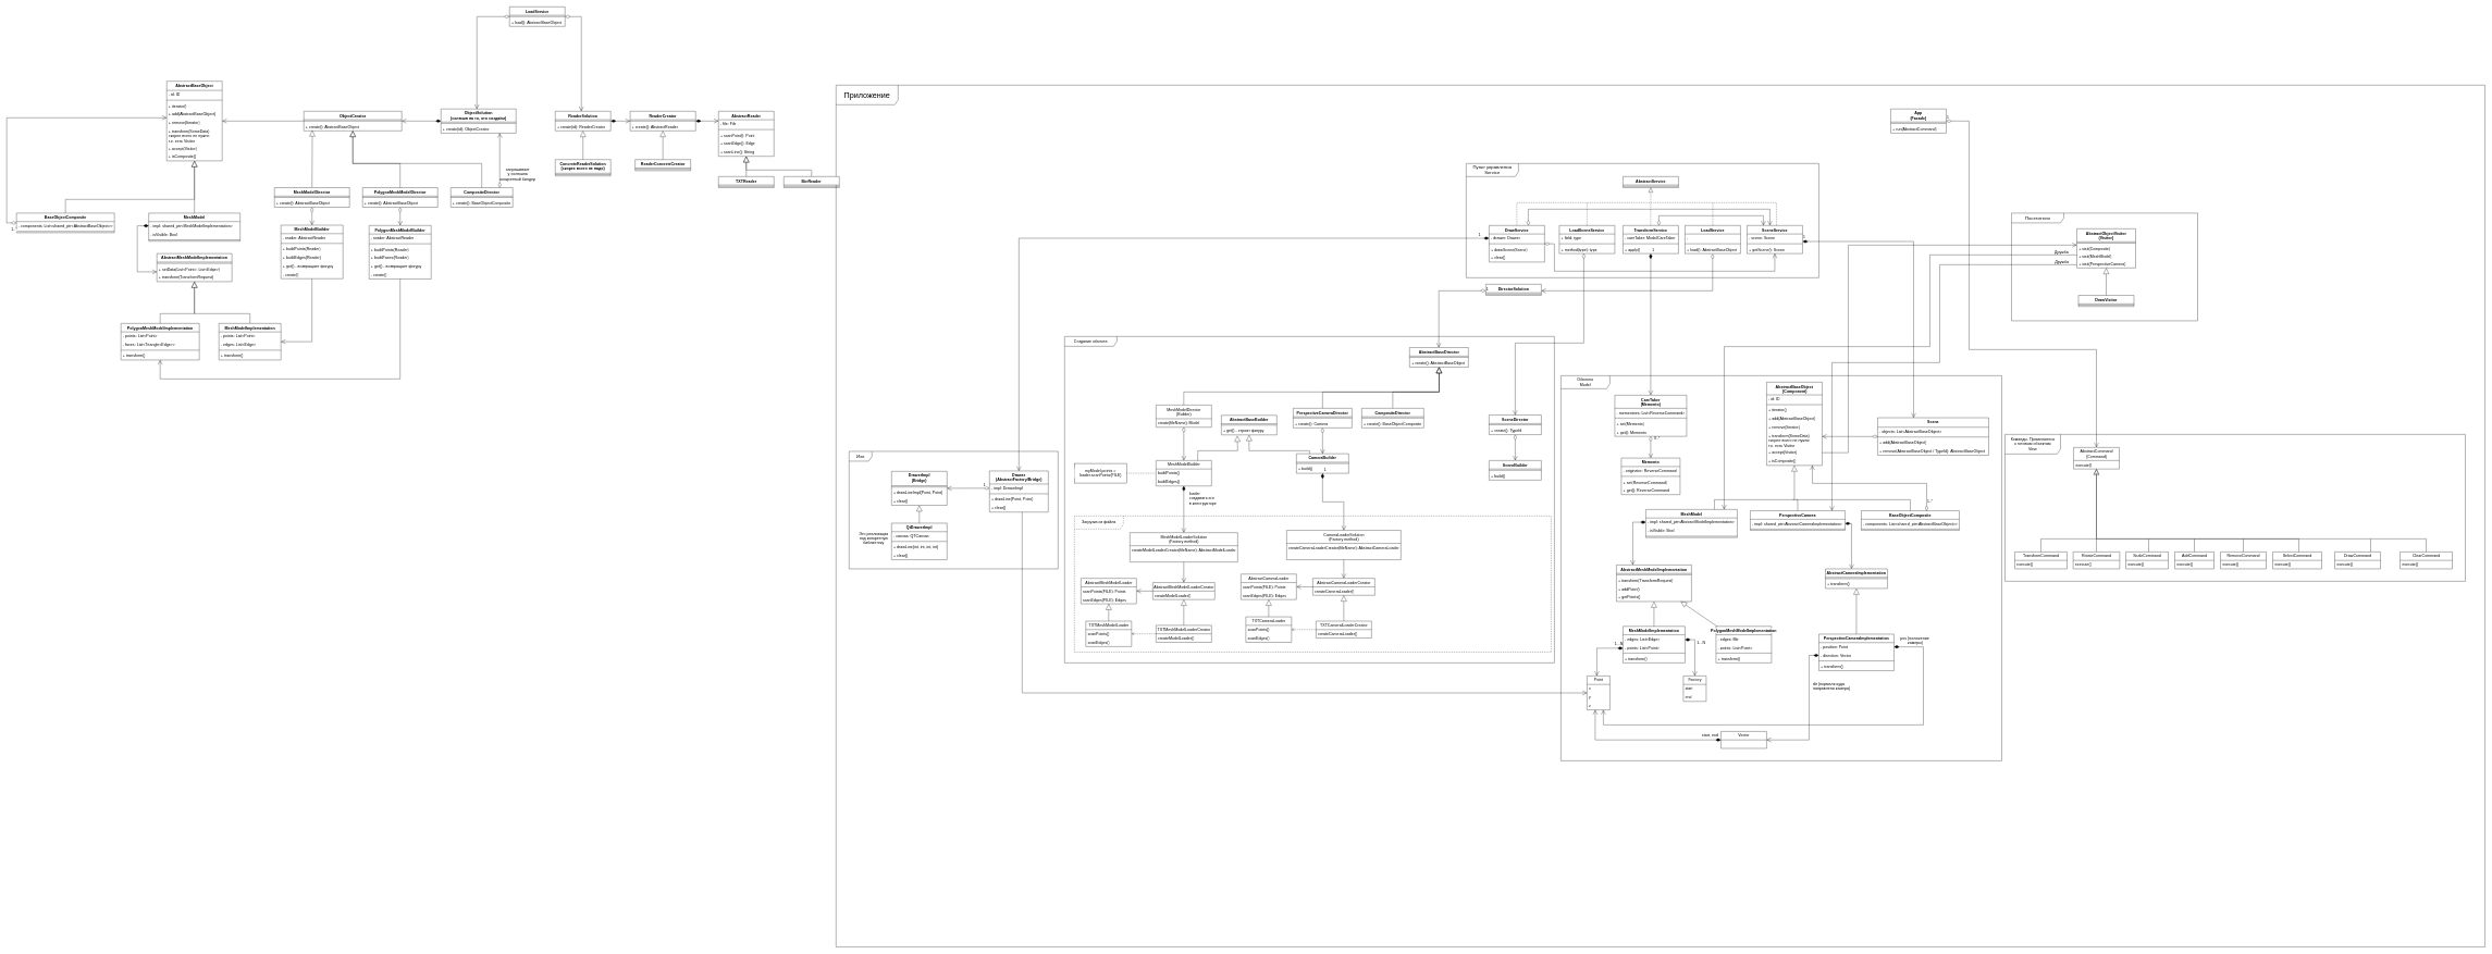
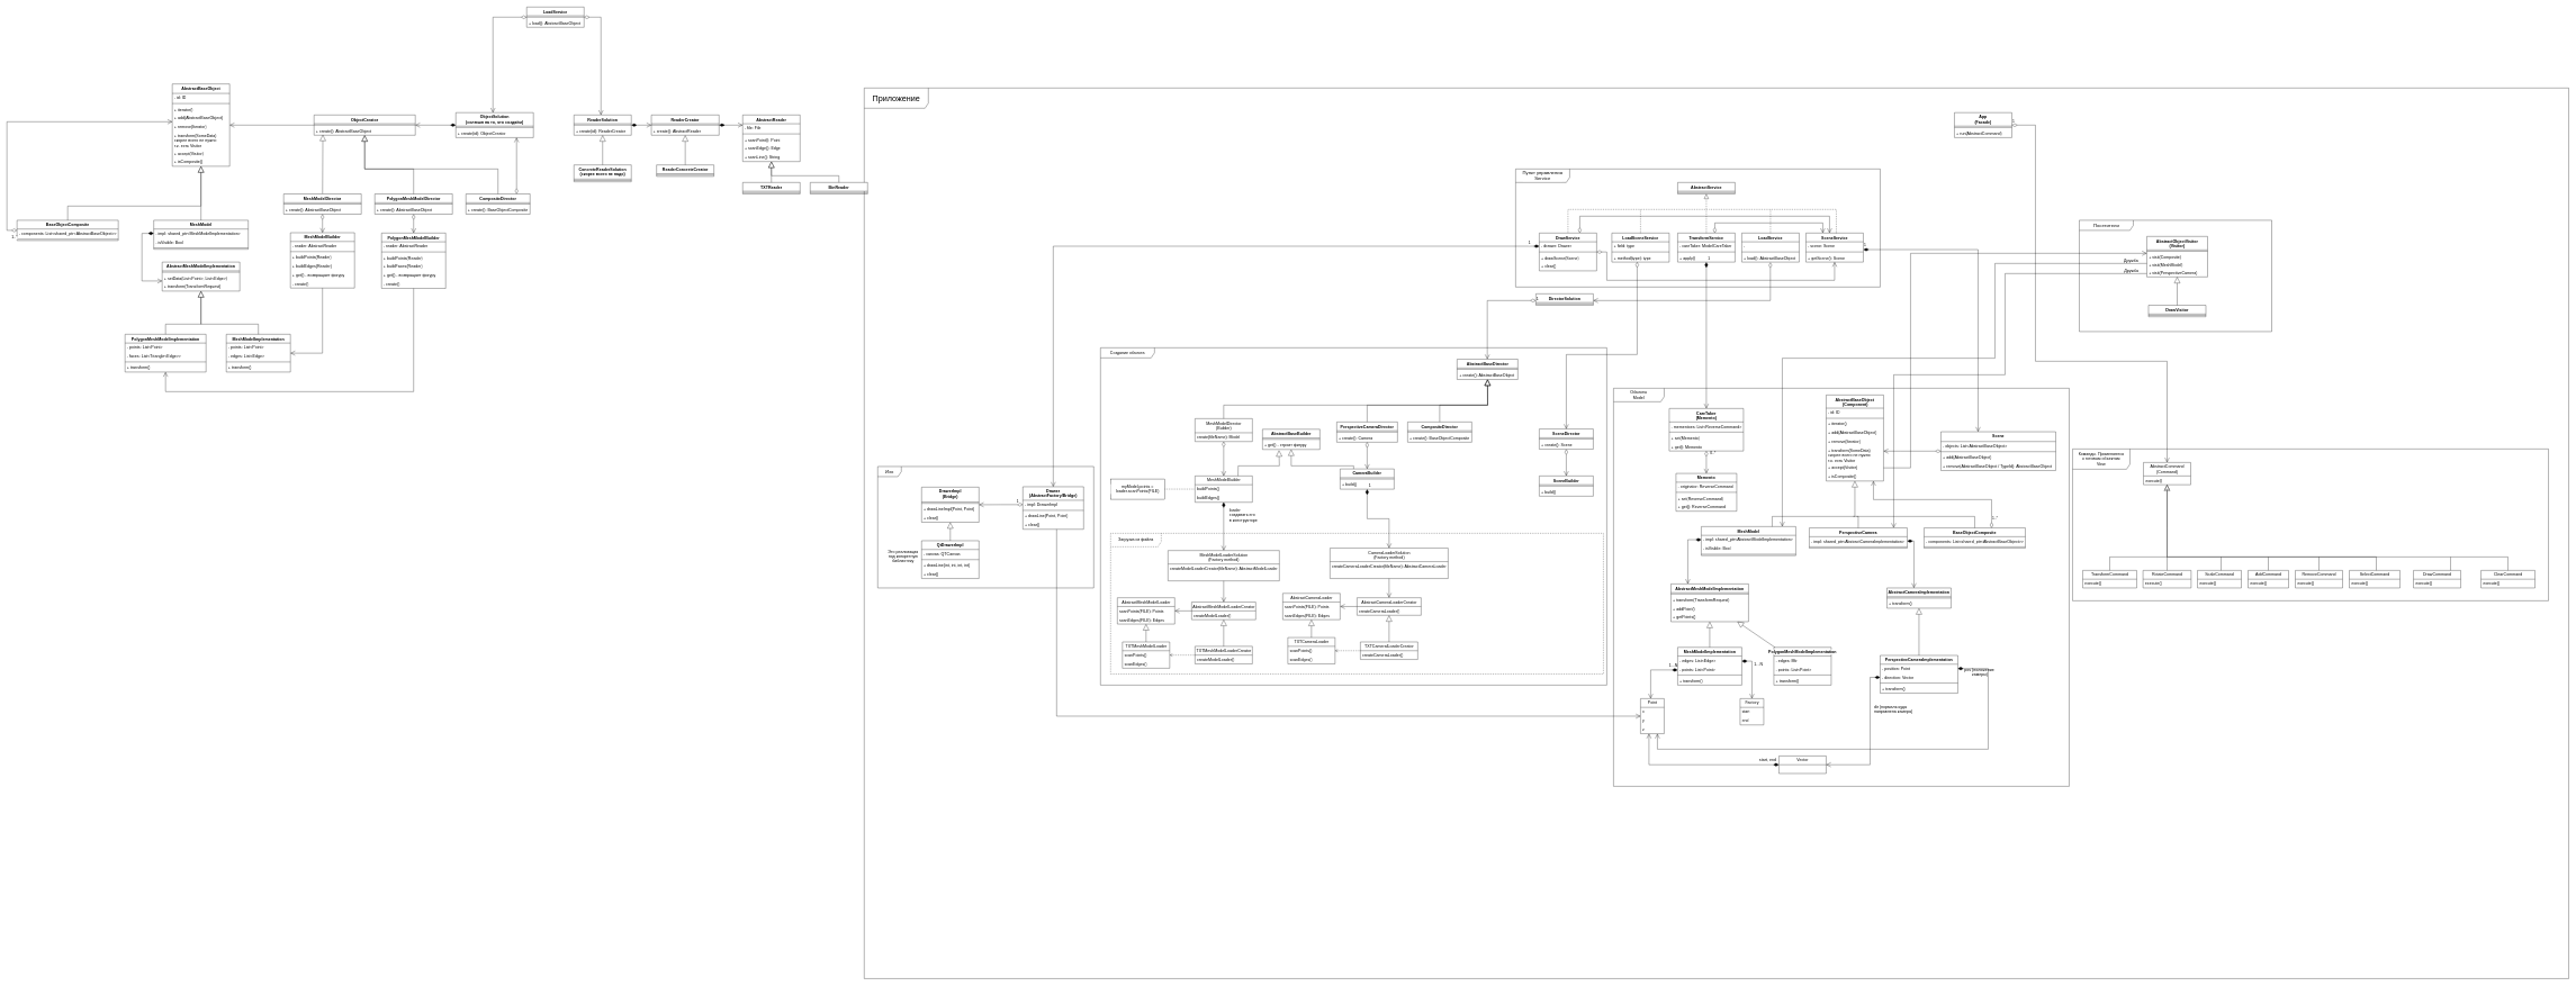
- <mxCell id="365" value="запрашивает&lt;div&gt;у солюшна&lt;/div&gt;&lt;div&gt;конкретный билдер&lt;/div&gt;" style="text;html=1;align=center;verticalAlign=middle;resizable=0;points=[];autosize=1;strokeColor=none;fillColor=none;" parent="1" vertex="1"><mxGeometry x="1520" y="503" width="130" height="60" as="geometry" /></mxCell>
- <mxCell id="179" value="&lt;div style=&quot;text-align: center;&quot;&gt;&lt;span style=&quot;font-size: 12px; background-color: light-dark(#ffffff, var(--ge-dark-color, #121212)); color: light-dark(rgb(0, 0, 0), rgb(255, 255, 255));&quot;&gt;+ create(): TypeId&lt;/span&gt;&lt;/div&gt;" style="text;strokeColor=none;fillColor=none;align=left;verticalAlign=top;spacingLeft=4;spacingRight=4;overflow=hidden;rotatable=0;points=[[0,0.5],[1,0.5]];portConstraint=eastwest;whiteSpace=wrap;html=1;fontFamily=Helvetica;fontSize=11;fontColor=default;labelBackgroundColor=default;" parent="177" vertex="1"><mxGeometry y="34" width="160" height="26" as="geometry" /></mxCell>
+ <mxCell id="179" value="&lt;div style=&quot;text-align: center;&quot;&gt;&lt;span style=&quot;font-size: 12px; background-color: light-dark(#ffffff, var(--ge-dark-color, #121212)); color: light-dark(rgb(0, 0, 0), rgb(255, 255, 255));&quot;&gt;+ create(): Scene&lt;/span&gt;&lt;/div&gt;" style="text;strokeColor=none;fillColor=none;align=left;verticalAlign=top;spacingLeft=4;spacingRight=4;overflow=hidden;rotatable=0;points=[[0,0.5],[1,0.5]];portConstraint=eastwest;whiteSpace=wrap;html=1;fontFamily=Helvetica;fontSize=11;fontColor=default;labelBackgroundColor=default;" parent="177" vertex="1"><mxGeometry y="34" width="160" height="26" as="geometry" /></mxCell>
- <mxCell id="76" value="&lt;div&gt;&lt;font&gt;pos (положение&amp;nbsp;&lt;/font&gt;&lt;/div&gt;&lt;div&gt;&lt;font&gt;камеры)&lt;/font&gt;&lt;/div&gt;" style="text;html=1;align=center;verticalAlign=middle;resizable=0;points=[];autosize=1;strokeColor=none;fillColor=none;fontSize=12;" parent="1" vertex="1"><mxGeometry x="5810" y="1942" width="110" height="40" as="geometry" /></mxCell>
+ <mxCell id="76" value="&lt;div&gt;&lt;font&gt;pos (положение&amp;nbsp;&lt;/font&gt;&lt;/div&gt;&lt;div&gt;&lt;font&gt;камеры)&lt;/font&gt;&lt;/div&gt;" style="text;html=1;align=center;verticalAlign=middle;resizable=0;points=[];autosize=1;strokeColor=none;fillColor=none;fontSize=12;" parent="1" vertex="1"><mxGeometry x="5810" y="1972" width="110" height="40" as="geometry" /></mxCell>
